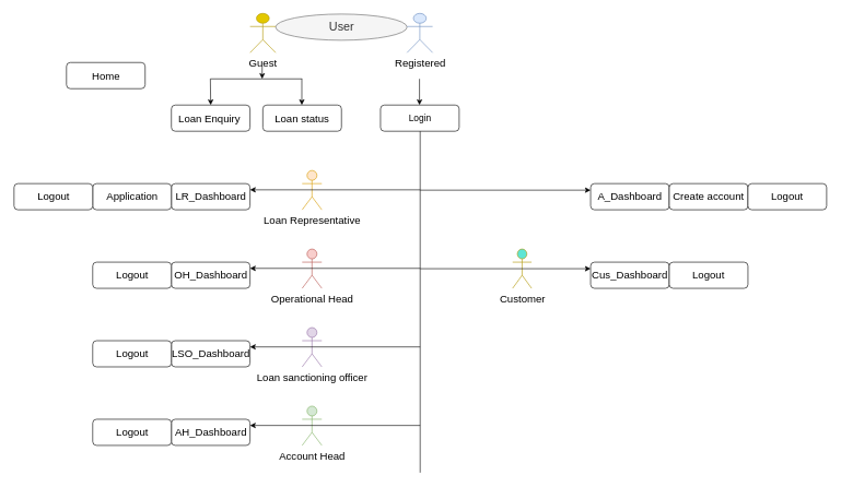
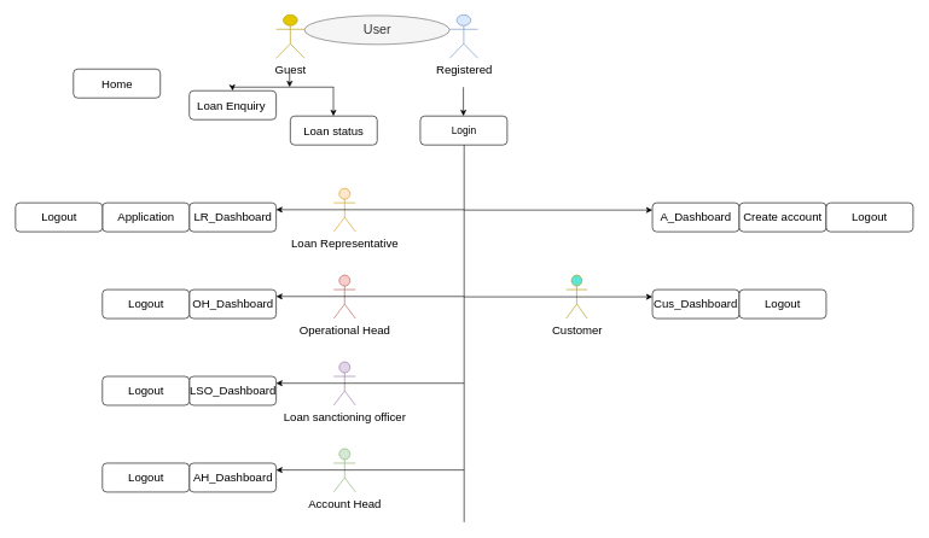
- <mxCell id="7" value="Loan Enquiry&amp;nbsp;" style="rounded=1;whiteSpace=wrap;html=1;fontSize=16;" vertex="1" parent="1"><mxGeometry x="260.5" y="160" width="120" height="40" as="geometry" /></mxCell>
+ <mxCell id="7" value="Loan Enquiry&amp;nbsp;" style="rounded=1;whiteSpace=wrap;html=1;fontSize=16;" vertex="1" parent="1"><mxGeometry x="260.5" y="125" width="120" height="40" as="geometry" /></mxCell>
